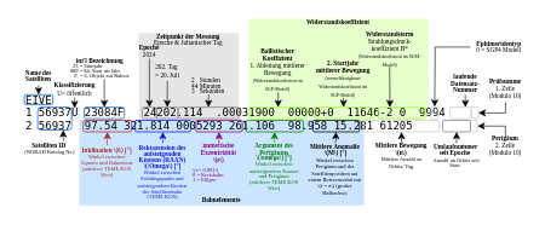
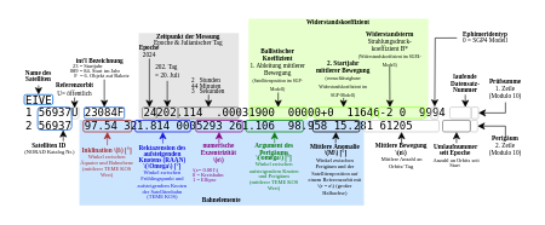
- <mxCell id="29" value="&lt;div style=&quot;line-height: 100%; font-size: 7px;&quot;&gt;&lt;b style=&quot;&quot;&gt;&lt;font style=&quot;font-size: 7px;&quot;&gt;Ephimeridentyp&lt;/font&gt;&lt;/b&gt;&lt;/div&gt;&lt;div style=&quot;line-height: 100%; font-size: 7px;&quot;&gt;&lt;font&gt;0 = SGP4 Modell&lt;/font&gt;&lt;/div&gt;" style="text;html=1;align=center;verticalAlign=middle;whiteSpace=wrap;rounded=0;fontFamily=CM Roman;" parent="1" vertex="1"><mxGeometry x="517.59" y="43.52" width="62.26" height="15.72" as="geometry" /></mxCell>
+ <mxCell id="29" value="&lt;div style=&quot;line-height: 100%; font-size: 7px;&quot;&gt;&lt;b style=&quot;&quot;&gt;&lt;font style=&quot;font-size: 7px;&quot;&gt;Ephimeridentyp&lt;/font&gt;&lt;/b&gt;&lt;/div&gt;&lt;div style=&quot;line-height: 100%; font-size: 7px;&quot;&gt;&lt;font&gt;0 = SGP4 Modell&lt;/font&gt;&lt;/div&gt;" style="text;html=1;align=center;verticalAlign=middle;whiteSpace=wrap;rounded=0;fontFamily=CM Roman;" parent="1" vertex="1"><mxGeometry x="502.59" y="33.52" width="62.26" height="15.72" as="geometry" /></mxCell>
- <mxCell id="46" value="&lt;p style=&quot;line-height: 50%;&quot;&gt;&lt;font style=&quot;font-size: 7px;&quot;&gt;&lt;b&gt;Ballistischer Koeffizient&lt;/b&gt;&lt;br&gt;1. Ableitung mittlerer Bewegung&lt;br&gt;&lt;font style=&quot;font-size: 5px;&quot;&gt;(Widerstandskoeffizient im SGP-Modell)&lt;/font&gt;&lt;/font&gt;&lt;/p&gt;" style="text;align=center;verticalAlign=middle;whiteSpace=wrap;rounded=0;fontFamily=CM Roman;html=1;" parent="1" vertex="1"><mxGeometry x="273.15" y="51.24" width="65.19" height="50.22" as="geometry" /></mxCell>
+ <mxCell id="46" value="&lt;p style=&quot;line-height: 50%;&quot;&gt;&lt;font style=&quot;font-size: 7px;&quot;&gt;&lt;b&gt;Ballistischer Koeffizient&lt;/b&gt;&lt;br&gt;1. Ableitung mittlerer Bewegung&lt;br&gt;&lt;font style=&quot;font-size: 5px;&quot;&gt;(Satellitenposition im SGP-Modell)&lt;/font&gt;&lt;/font&gt;&lt;/p&gt;" style="text;align=center;verticalAlign=middle;whiteSpace=wrap;rounded=0;fontFamily=CM Roman;html=1;" parent="1" vertex="1"><mxGeometry x="273.15" y="51.24" width="65.19" height="50.22" as="geometry" /></mxCell>
- <mxCell id="16" value="&lt;div style=&quot;line-height: 0%;&quot;&gt;&lt;font style=&quot;font-size: 7px;&quot;&gt;&lt;b&gt;Klassifizierung&lt;/b&gt;&lt;/font&gt;&lt;/div&gt;&lt;font style=&quot;font-size: 7px;&quot;&gt;U= öffentlich&lt;/font&gt;" style="text;html=1;align=center;verticalAlign=middle;whiteSpace=wrap;rounded=0;fontFamily=CM Roman;" parent="15" vertex="1"><mxGeometry width="43.78" height="14.83" as="geometry" /></mxCell>
+ <mxCell id="16" value="&lt;div style=&quot;line-height: 0%;&quot;&gt;&lt;font style=&quot;font-size: 7px;&quot;&gt;&lt;b&gt;Referenzorbit&lt;/b&gt;&lt;/font&gt;&lt;/div&gt;&lt;font style=&quot;font-size: 7px;&quot;&gt;U= öffentlich&lt;/font&gt;" style="text;html=1;align=center;verticalAlign=middle;whiteSpace=wrap;rounded=0;fontFamily=CM Roman;" parent="15" vertex="1"><mxGeometry width="43.78" height="14.83" as="geometry" /></mxCell>
